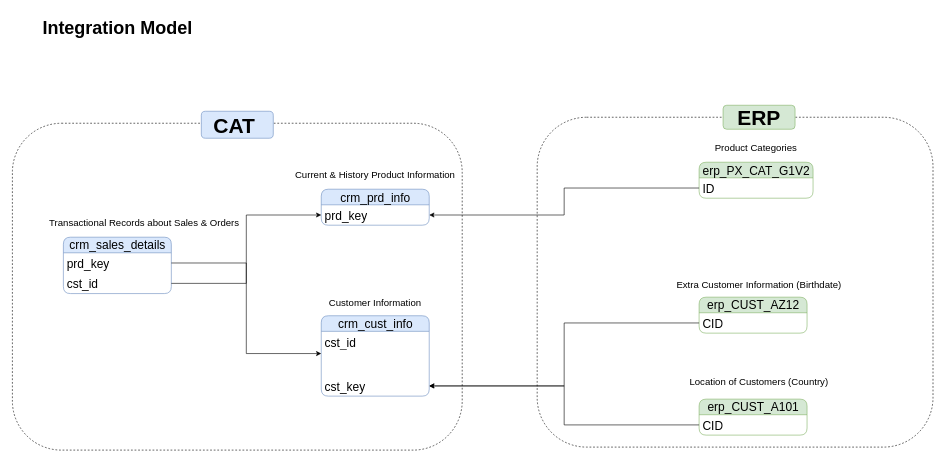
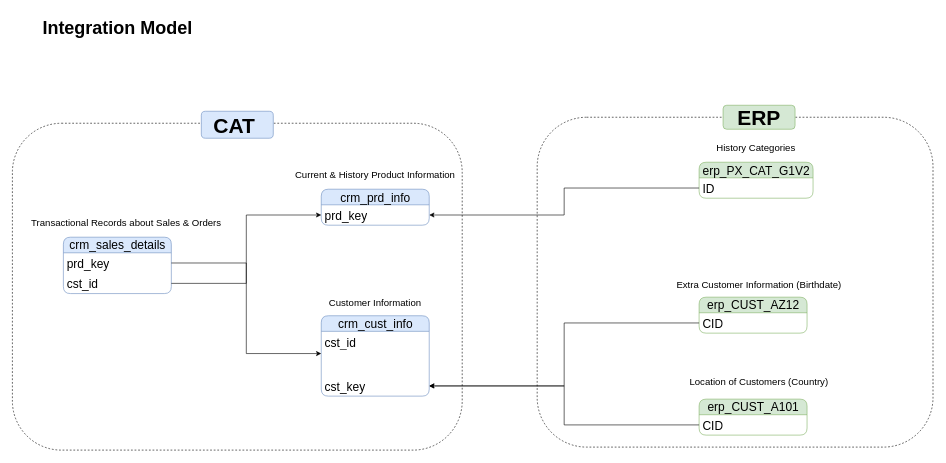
- <mxCell id="23" value="Product Categories" style="text;html=1;align=center;verticalAlign=middle;whiteSpace=wrap;rounded=0;fontStyle=0;fontSize=16;" parent="1" vertex="1"><mxGeometry x="1110" y="235" width="300" height="20" as="geometry" /></mxCell>
+ <mxCell id="23" value="History Categories" style="text;html=1;align=center;verticalAlign=middle;whiteSpace=wrap;rounded=0;fontStyle=0;fontSize=16;" parent="1" vertex="1"><mxGeometry x="1110" y="235" width="300" height="20" as="geometry" /></mxCell>
- <mxCell id="9" value="Transactional Records about Sales &amp;amp; Orders" style="text;html=1;align=center;verticalAlign=middle;whiteSpace=wrap;rounded=0;fontStyle=0;fontSize=16;" parent="1" vertex="1"><mxGeometry x="75" y="355" width="330" height="30" as="geometry" /></mxCell>
+ <mxCell id="9" value="Transactional Records about Sales &amp;amp; Orders" style="text;html=1;align=center;verticalAlign=middle;whiteSpace=wrap;rounded=0;fontStyle=0;fontSize=16;" parent="1" vertex="1"><mxGeometry x="45" y="355" width="330" height="30" as="geometry" /></mxCell>
